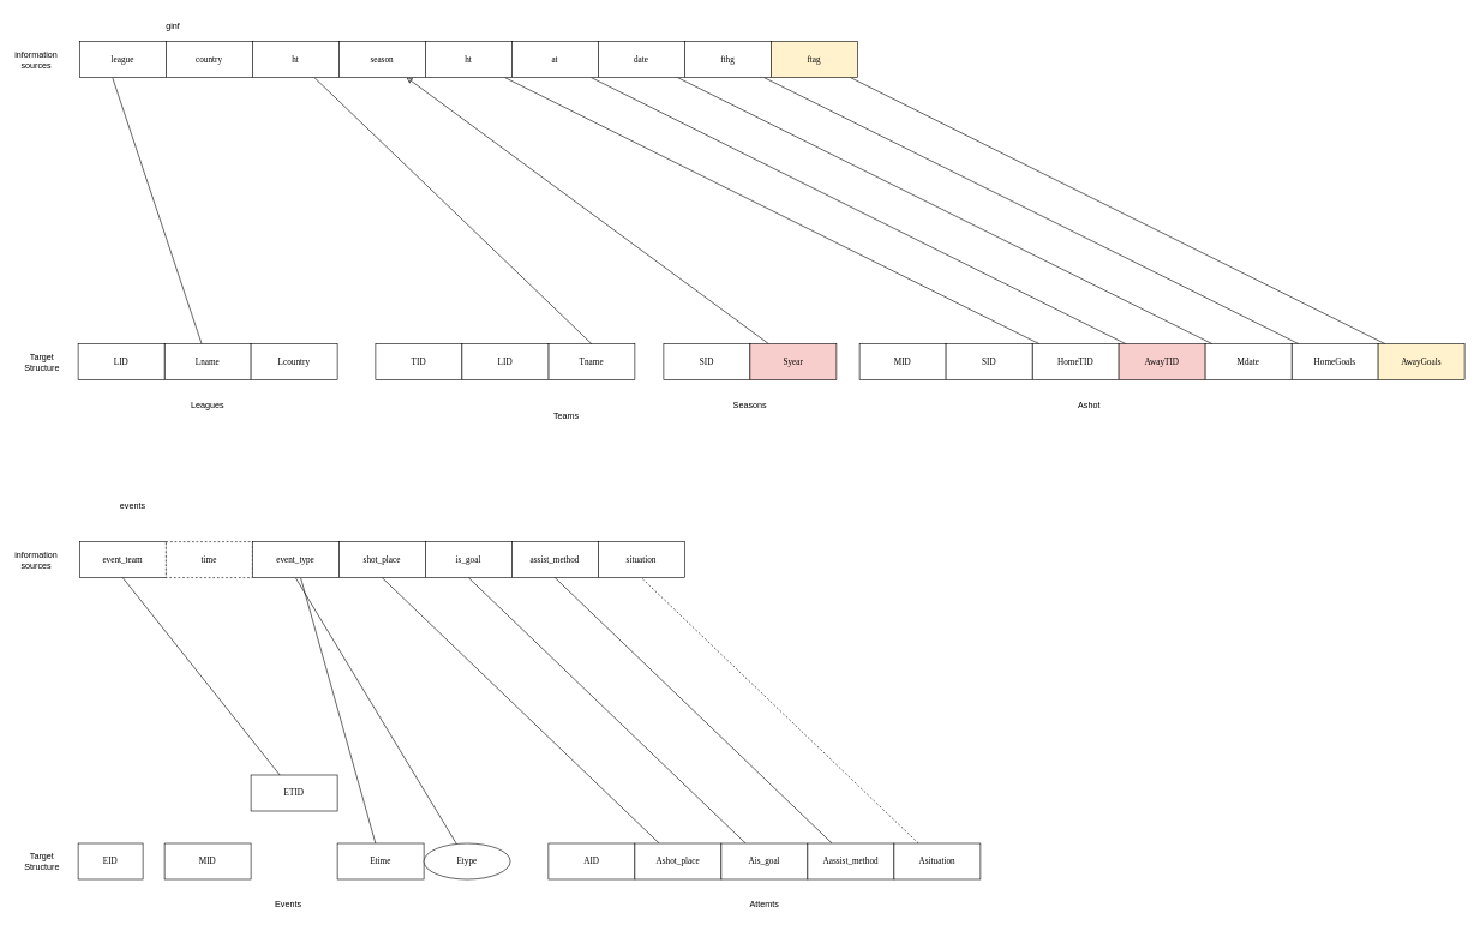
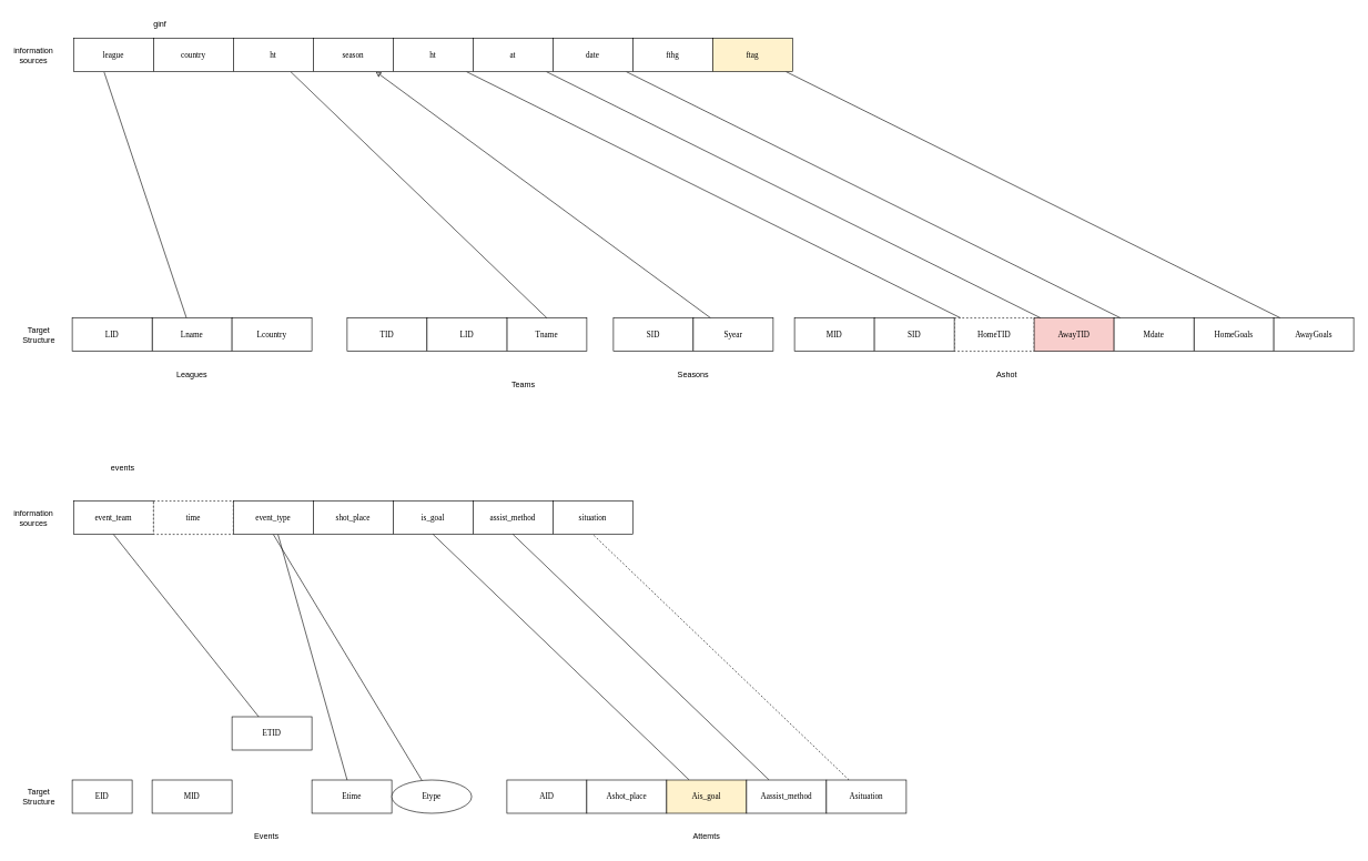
- <mxCell id="30" value="" style="edgeStyle=none;rounded=0;orthogonalLoop=1;jettySize=auto;html=1;endArrow=none;endFill=0;" edge="1" parent="1" source="31" target="39"><mxGeometry relative="1" as="geometry" /></mxCell>
- <mxCell id="20" value="Syear" style="whiteSpace=wrap;html=1;rounded=0;shadow=0;comic=0;labelBackgroundColor=none;strokeWidth=1;fontFamily=Verdana;fontSize=12;align=center;fillColor=#f8cecc;" vertex="1" parent="1"><mxGeometry x="1041" y="477" width="120" height="50" as="geometry" /></mxCell>
+ <mxCell id="20" value="Syear" style="whiteSpace=wrap;html=1;rounded=0;shadow=0;comic=0;labelBackgroundColor=none;strokeWidth=1;fontFamily=Verdana;fontSize=12;align=center;" vertex="1" parent="1"><mxGeometry x="1041" y="477" width="120" height="50" as="geometry" /></mxCell>
- <mxCell id="25" value="HomeTID" style="whiteSpace=wrap;html=1;rounded=0;shadow=0;comic=0;labelBackgroundColor=none;strokeWidth=1;fontFamily=Verdana;fontSize=12;align=center;" vertex="1" parent="1"><mxGeometry x="1433" y="477" width="120" height="50" as="geometry" /></mxCell>
+ <mxCell id="25" value="HomeTID" style="whiteSpace=wrap;html=1;rounded=0;shadow=0;comic=0;labelBackgroundColor=none;strokeWidth=1;fontFamily=Verdana;fontSize=12;align=center;dashed=1;" vertex="1" parent="1"><mxGeometry x="1433" y="477" width="120" height="50" as="geometry" /></mxCell>
- <mxCell id="33" value="AwayGoals" style="whiteSpace=wrap;html=1;rounded=0;shadow=0;comic=0;labelBackgroundColor=none;strokeWidth=1;fontFamily=Verdana;fontSize=12;align=center;fillColor=#fff2cc;" vertex="1" parent="1"><mxGeometry x="1913" y="477" width="120" height="50" as="geometry" /></mxCell>
+ <mxCell id="33" value="AwayGoals" style="whiteSpace=wrap;html=1;rounded=0;shadow=0;comic=0;labelBackgroundColor=none;strokeWidth=1;fontFamily=Verdana;fontSize=12;align=center;" vertex="1" parent="1"><mxGeometry x="1913" y="477" width="120" height="50" as="geometry" /></mxCell>
- <mxCell id="62" style="edgeStyle=none;rounded=0;orthogonalLoop=1;jettySize=auto;html=1;entryX=0.5;entryY=1;entryDx=0;entryDy=0;endArrow=none;endFill=0;" edge="1" parent="1" source="63" target="58"><mxGeometry relative="1" as="geometry" /></mxCell>
- <mxCell id="65" value="Ais_goal" style="whiteSpace=wrap;html=1;rounded=0;shadow=0;comic=0;labelBackgroundColor=none;strokeWidth=1;fontFamily=Verdana;fontSize=12;align=center;" vertex="1" parent="1"><mxGeometry x="1001" y="1171" width="120" height="50" as="geometry" /></mxCell>
+ <mxCell id="65" value="Ais_goal" style="whiteSpace=wrap;html=1;rounded=0;shadow=0;comic=0;labelBackgroundColor=none;strokeWidth=1;fontFamily=Verdana;fontSize=12;align=center;fillColor=#fff2cc;" vertex="1" parent="1"><mxGeometry x="1001" y="1171" width="120" height="50" as="geometry" /></mxCell>
